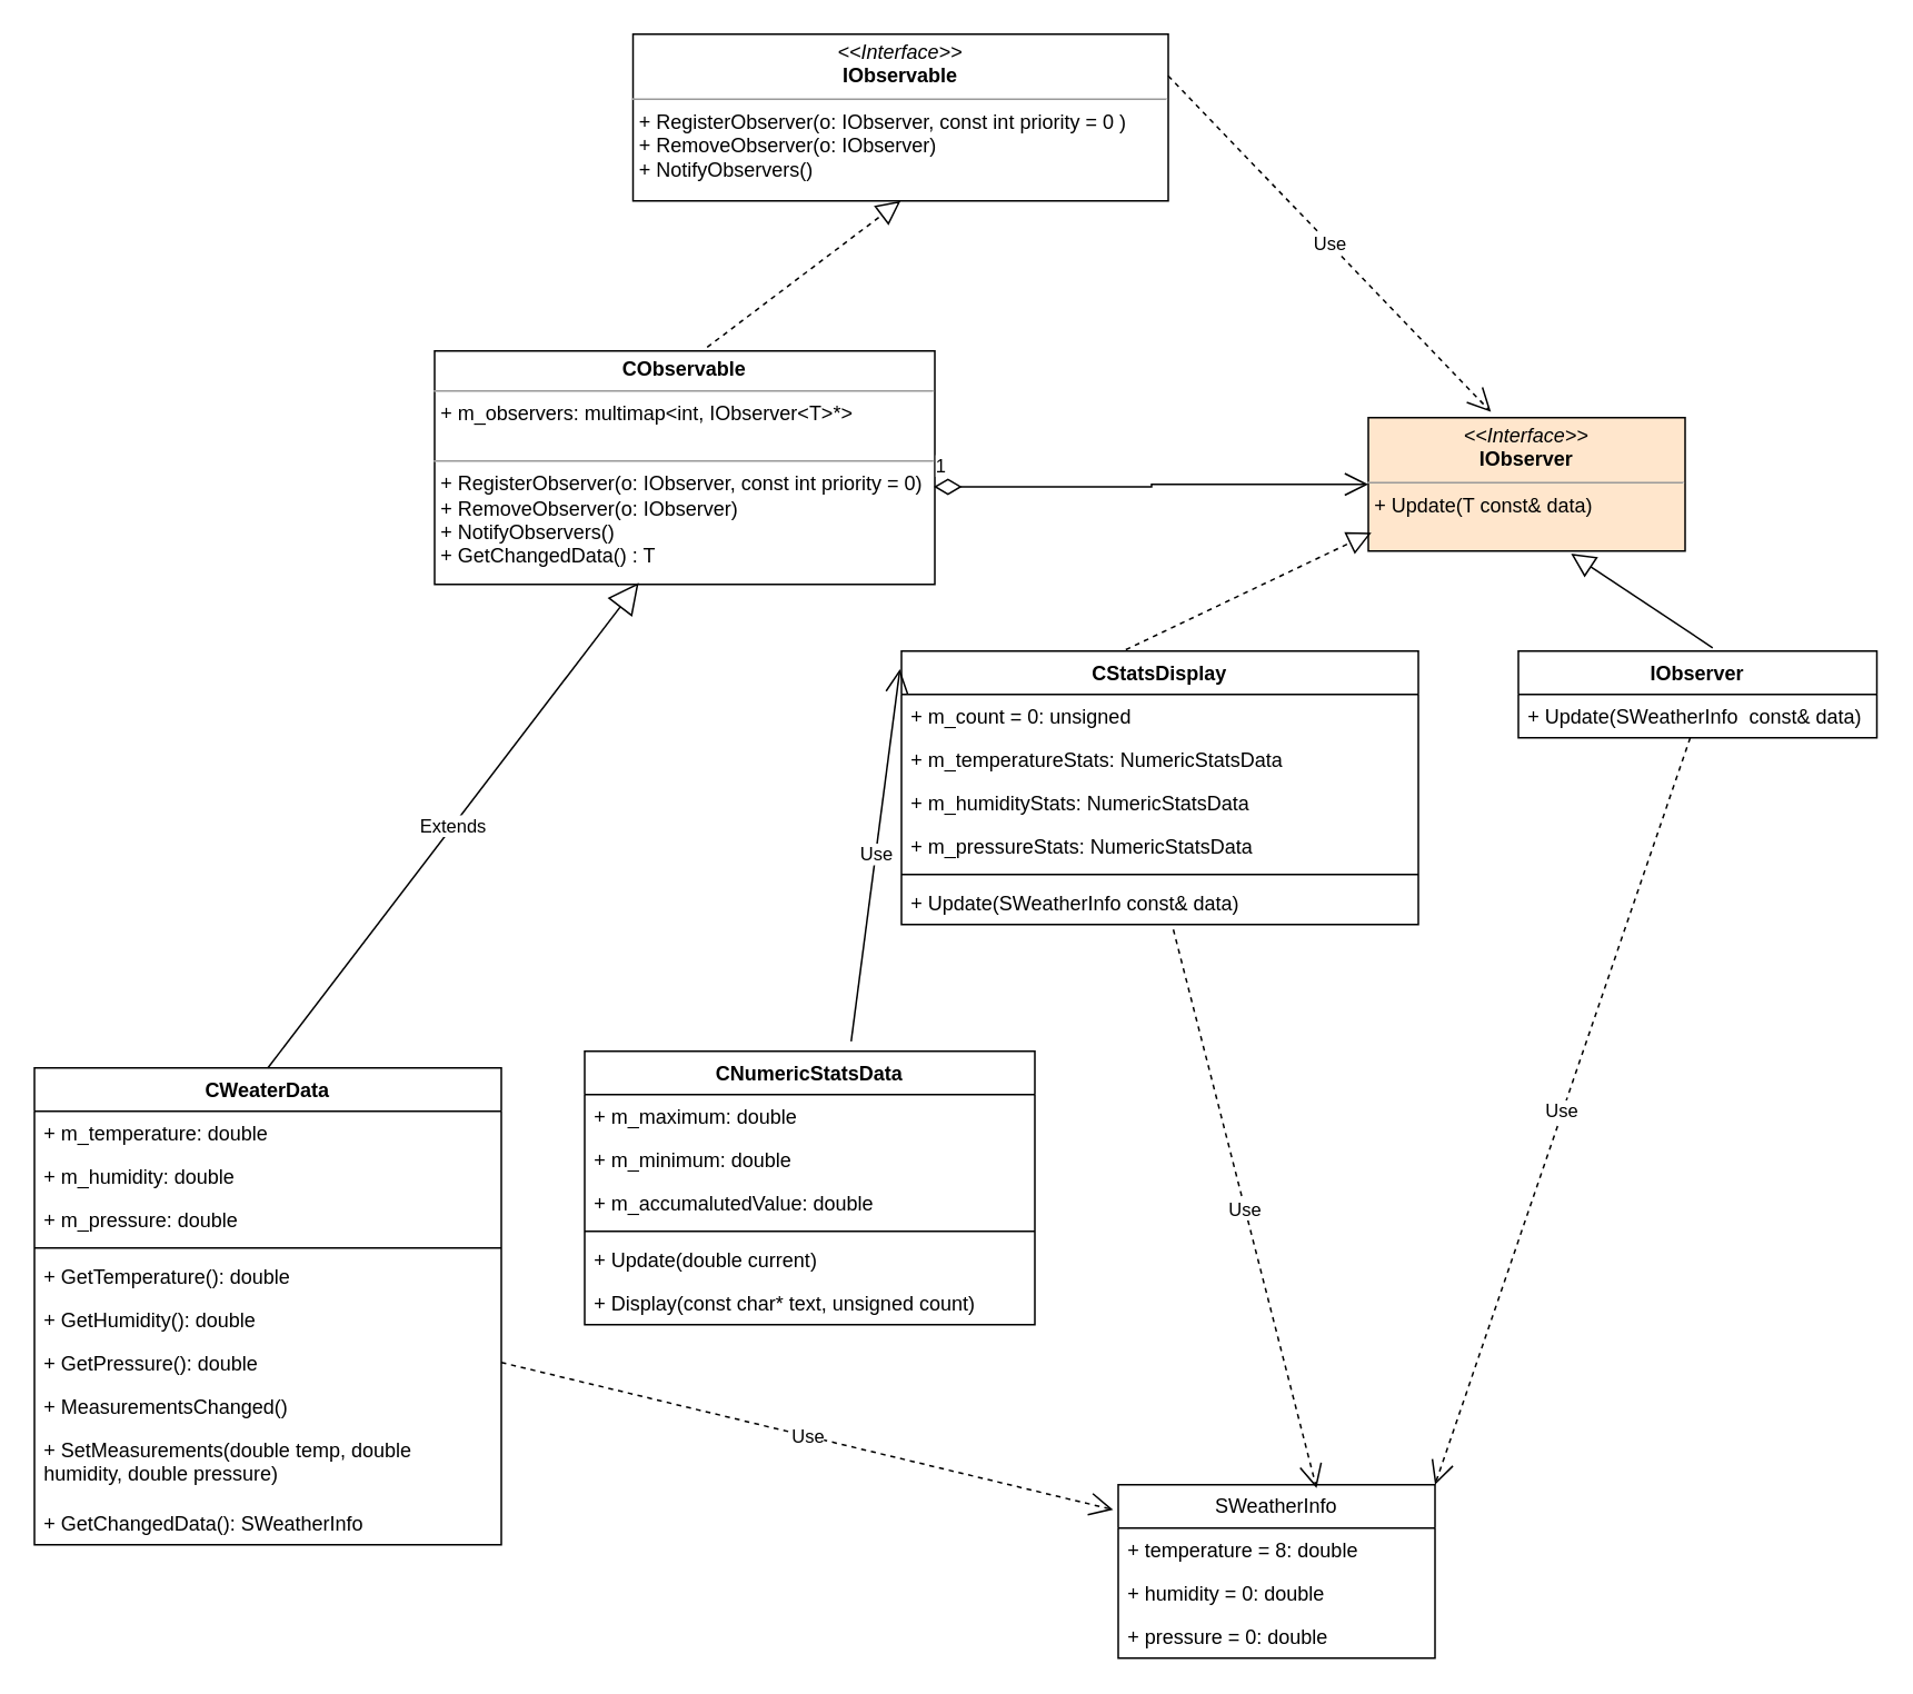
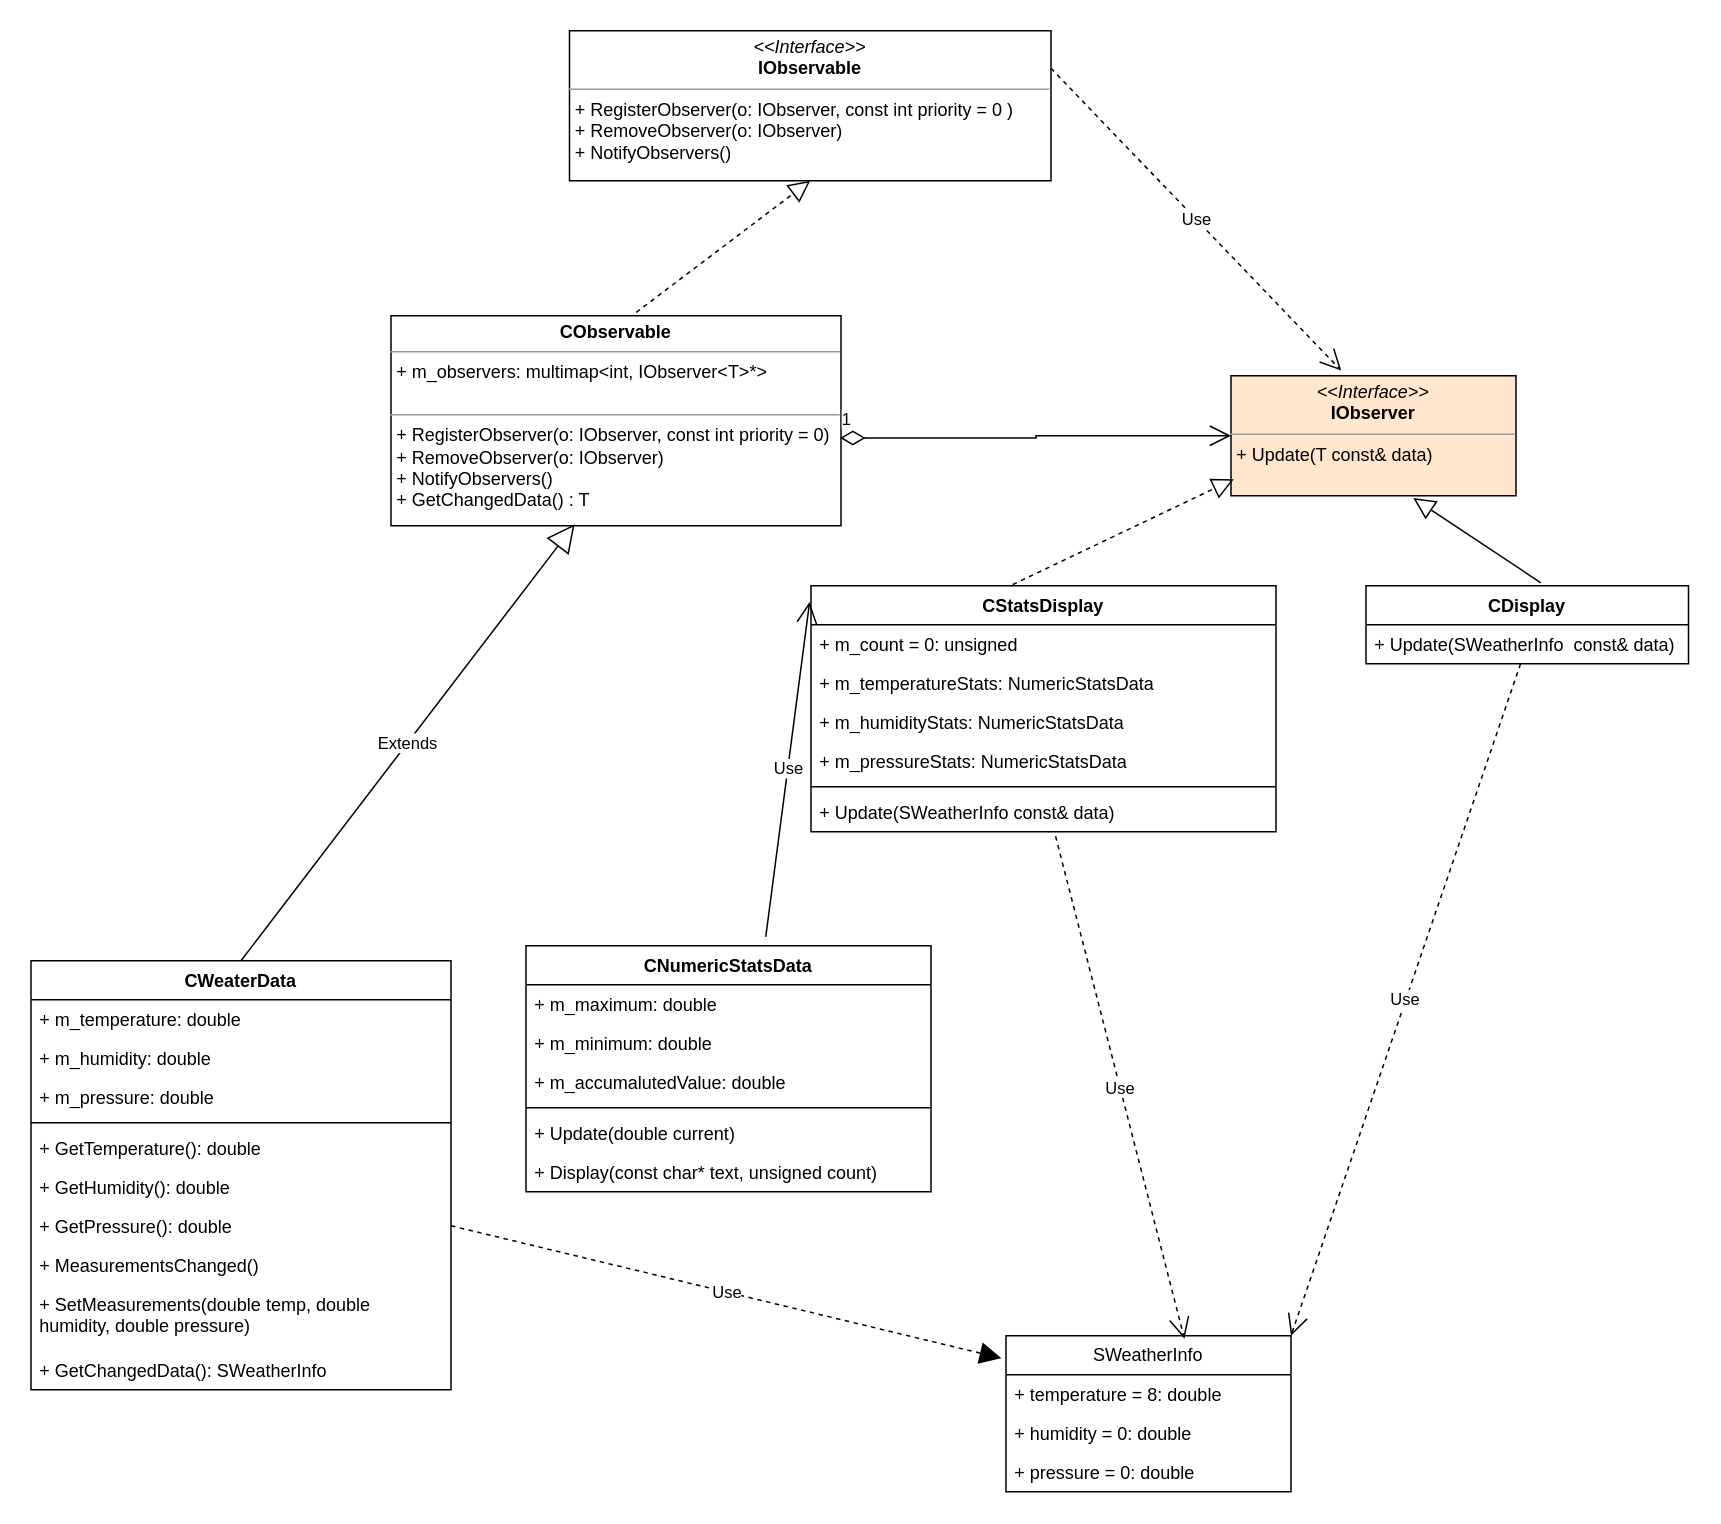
- <mxCell id="10" value="IObserver" style="swimlane;fontStyle=1;align=center;verticalAlign=top;childLayout=stackLayout;horizontal=1;startSize=26;horizontalStack=0;resizeParent=1;resizeParentMax=0;resizeLast=0;collapsible=1;marginBottom=0;whiteSpace=wrap;html=1;" parent="1" vertex="1"><mxGeometry x="910" y="390" width="215" height="52" as="geometry" /></mxCell>
+ <mxCell id="10" value="CDisplay" style="swimlane;fontStyle=1;align=center;verticalAlign=top;childLayout=stackLayout;horizontal=1;startSize=26;horizontalStack=0;resizeParent=1;resizeParentMax=0;resizeLast=0;collapsible=1;marginBottom=0;whiteSpace=wrap;html=1;" parent="1" vertex="1"><mxGeometry x="910" y="390" width="215" height="52" as="geometry" /></mxCell>
- <mxCell id="34" value="Use" style="endArrow=open;endSize=12;dashed=1;html=1;rounded=0;entryX=-0.016;entryY=0.144;entryDx=0;entryDy=0;entryPerimeter=0;" parent="1" source="22" target="6" edge="1"><mxGeometry width="160" relative="1" as="geometry"><mxPoint x="180" y="840" as="sourcePoint" /><mxPoint x="340" y="840" as="targetPoint" /></mxGeometry></mxCell>
+ <mxCell id="34" value="Use" style="endArrow=block;endSize=12;dashed=1;html=1;rounded=0;entryX=-0.016;entryY=0.144;entryDx=0;entryDy=0;entryPerimeter=0;" parent="1" source="22" target="6" edge="1"><mxGeometry width="160" relative="1" as="geometry"><mxPoint x="180" y="840" as="sourcePoint" /><mxPoint x="340" y="840" as="targetPoint" /></mxGeometry></mxCell>
